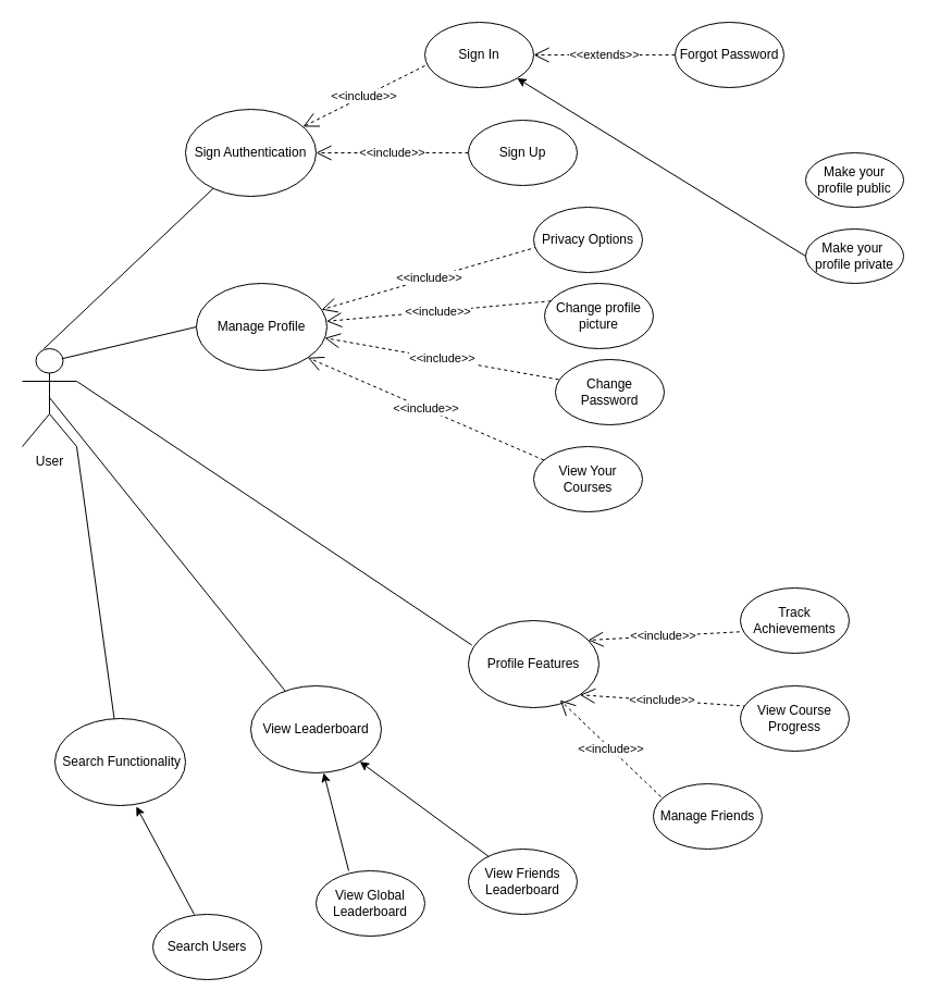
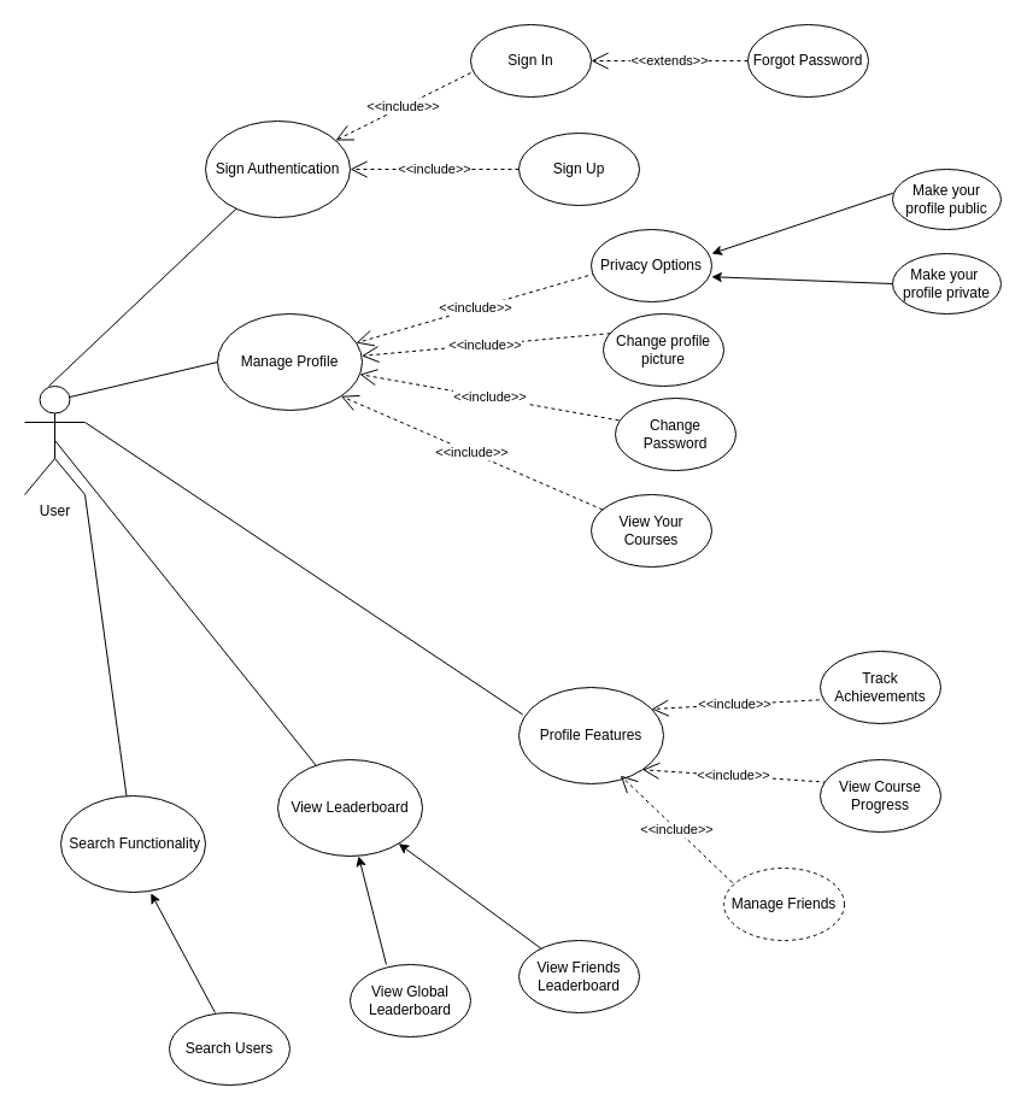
- <mxCell id="42" value="" style="endArrow=classic;html=1;rounded=0;exitX=0;exitY=0.5;exitDx=0;exitDy=0;" edge="1" parent="1" source="37" target="14"><mxGeometry width="50" height="50" relative="1" as="geometry"><mxPoint x="700" y="334" as="sourcePoint" /><mxPoint x="647" y="230" as="targetPoint" /></mxGeometry></mxCell>
+ <mxCell id="42" value="" style="endArrow=classic;html=1;rounded=0;entryX=0.998;entryY=0.654;entryDx=0;entryDy=0;entryPerimeter=0;exitX=0;exitY=0.5;exitDx=0;exitDy=0;" edge="1" parent="1" source="37" target="20"><mxGeometry width="50" height="50" relative="1" as="geometry"><mxPoint x="700" y="334" as="sourcePoint" /><mxPoint x="647" y="230" as="targetPoint" /></mxGeometry></mxCell>
+ <mxCell id="41" value="" style="endArrow=classic;html=1;rounded=0;entryX=1;entryY=0.333;entryDx=0;entryDy=0;entryPerimeter=0;exitX=0.004;exitY=0.396;exitDx=0;exitDy=0;exitPerimeter=0;" edge="1" parent="1" source="36" target="20"><mxGeometry width="50" height="50" relative="1" as="geometry"><mxPoint x="620" y="170" as="sourcePoint" /><mxPoint x="670" y="120" as="targetPoint" /></mxGeometry></mxCell>
- <mxCell id="32" value="Manage Friends" style="ellipse;whiteSpace=wrap;html=1;" vertex="1" parent="1"><mxGeometry x="600" y="720" width="100" height="60" as="geometry" /></mxCell>
+ <mxCell id="32" value="Manage Friends" style="ellipse;whiteSpace=wrap;html=1;dashed=1;" vertex="1" parent="1"><mxGeometry x="600" y="720" width="100" height="60" as="geometry" /></mxCell>
